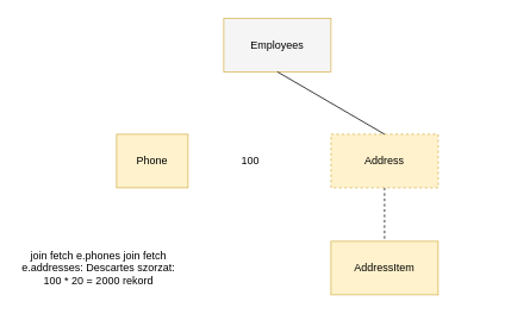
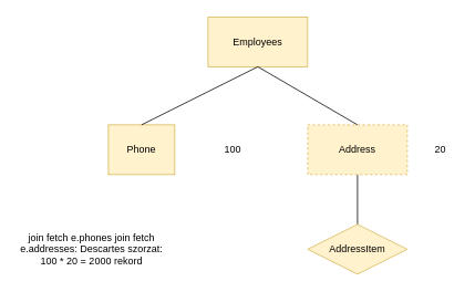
- <mxCell id="2" value="Employees" style="rounded=0;whiteSpace=wrap;html=1;fillColor=#f5f5f5;strokeColor=#d6b656;" vertex="1" parent="1"><mxGeometry x="250" y="20" width="120" height="60" as="geometry" /></mxCell>
+ <mxCell id="2" value="Employees" style="rounded=0;whiteSpace=wrap;html=1;fillColor=#fff2cc;strokeColor=#d6b656;" vertex="1" parent="1"><mxGeometry x="250" y="20" width="120" height="60" as="geometry" /></mxCell>
+ <mxCell id="6" value="" style="endArrow=none;html=1;entryX=0.5;entryY=1;entryDx=0;entryDy=0;exitX=0.5;exitY=0;exitDx=0;exitDy=0;" edge="1" parent="1" source="5" target="2"><mxGeometry width="50" height="50" relative="1" as="geometry"><mxPoint x="320" y="420" as="sourcePoint" /><mxPoint x="370" y="370" as="targetPoint" /></mxGeometry></mxCell>
+ <mxCell id="11" value="20" style="text;html=1;strokeColor=none;fillColor=none;align=center;verticalAlign=middle;whiteSpace=wrap;rounded=0;" vertex="1" parent="1"><mxGeometry x="510" y="170" width="40" height="20" as="geometry" /></mxCell>
- <mxCell id="3" style="edgeStyle=orthogonalEdgeStyle;rounded=0;orthogonalLoop=1;jettySize=auto;html=1;exitX=0.5;exitY=1;exitDx=0;exitDy=0;endArrow=none;endFill=0;dashed=1;" edge="1" parent="1" source="4" target="8"><mxGeometry relative="1" as="geometry" /></mxCell>
+ <mxCell id="3" style="edgeStyle=orthogonalEdgeStyle;rounded=0;orthogonalLoop=1;jettySize=auto;html=1;exitX=0.5;exitY=1;exitDx=0;exitDy=0;endArrow=none;endFill=0;" edge="1" parent="1" source="4" target="8"><mxGeometry relative="1" as="geometry" /></mxCell>
- <mxCell id="8" value="AddressItem" style="rounded=0;whiteSpace=wrap;html=1;fillColor=#fff2cc;strokeColor=#d6b656;" vertex="1" parent="1"><mxGeometry x="370" y="270" width="120" height="60" as="geometry" /></mxCell>
+ <mxCell id="8" value="AddressItem" style="rhombus;whiteSpace=wrap;html=1;fillColor=#fff2cc;strokeColor=#d6b656;" vertex="1" parent="1"><mxGeometry x="370" y="270" width="120" height="60" as="geometry" /></mxCell>
